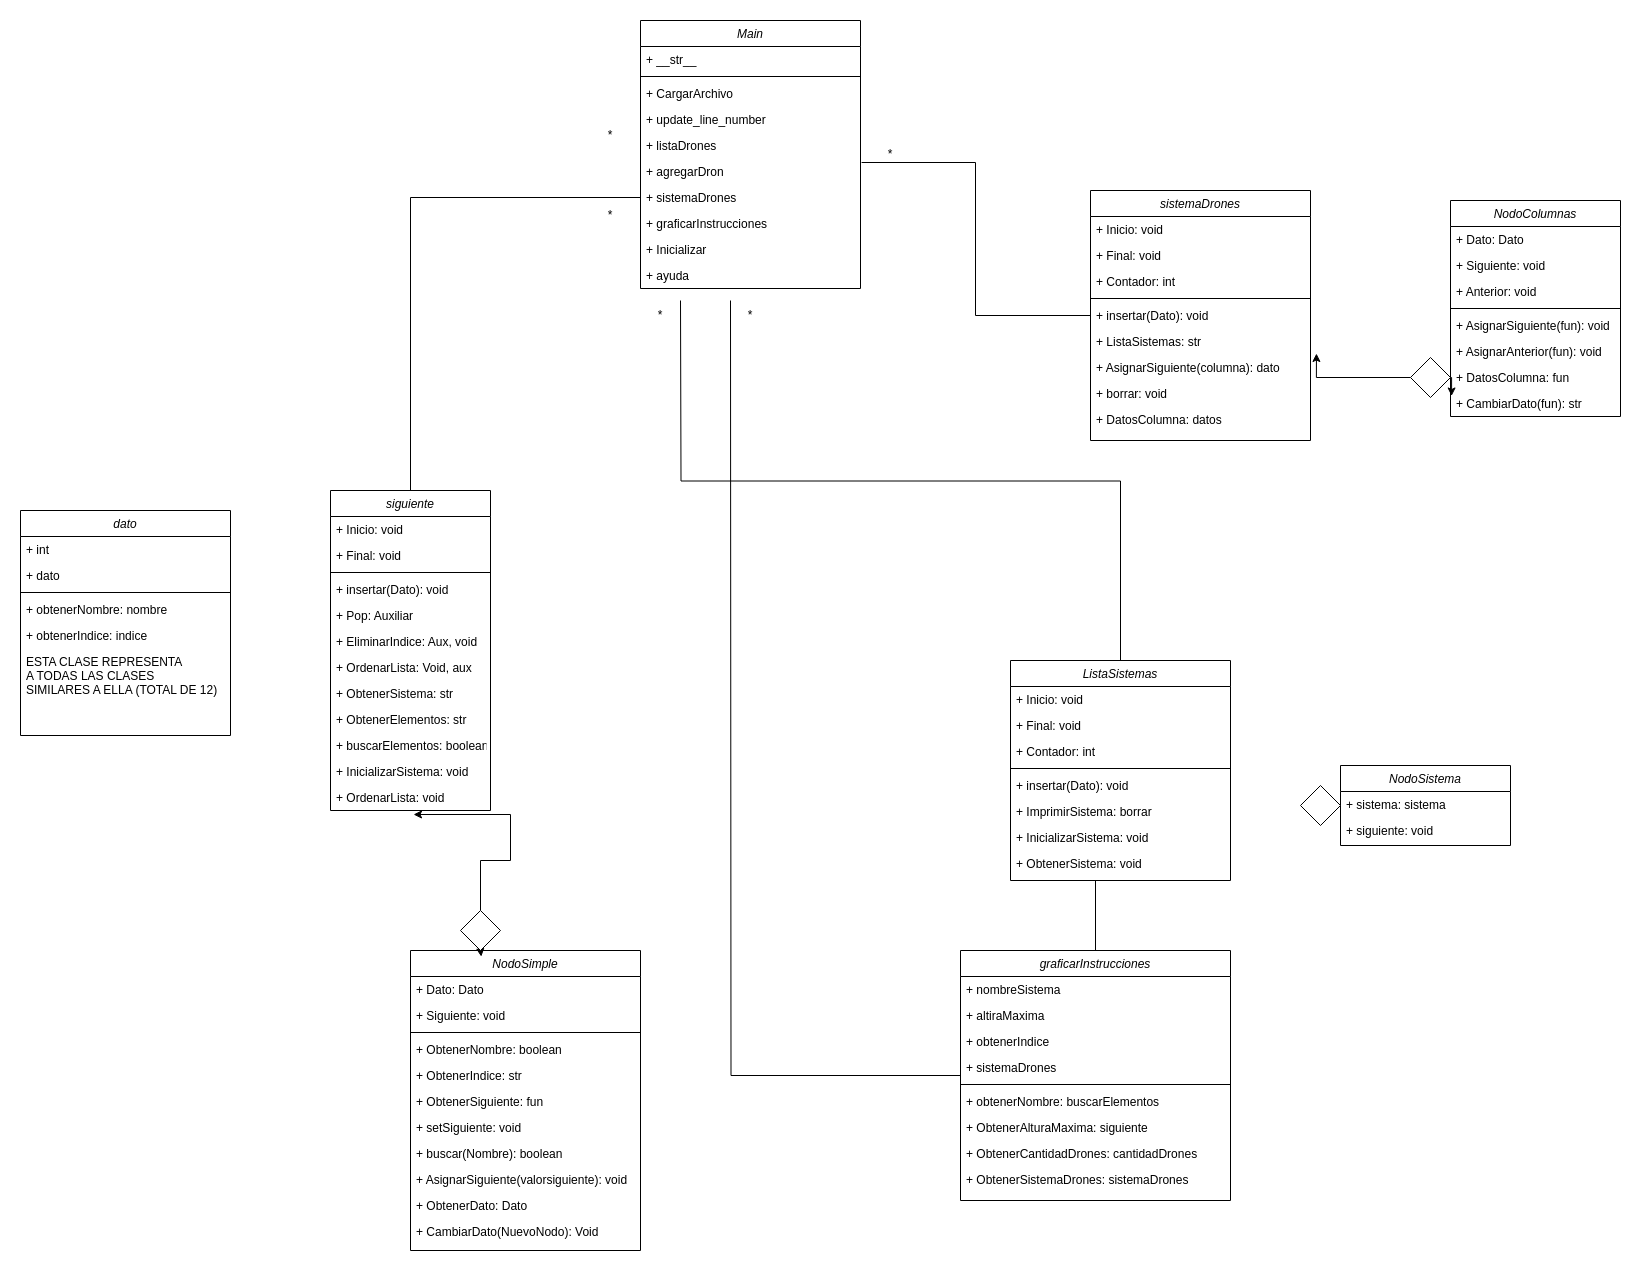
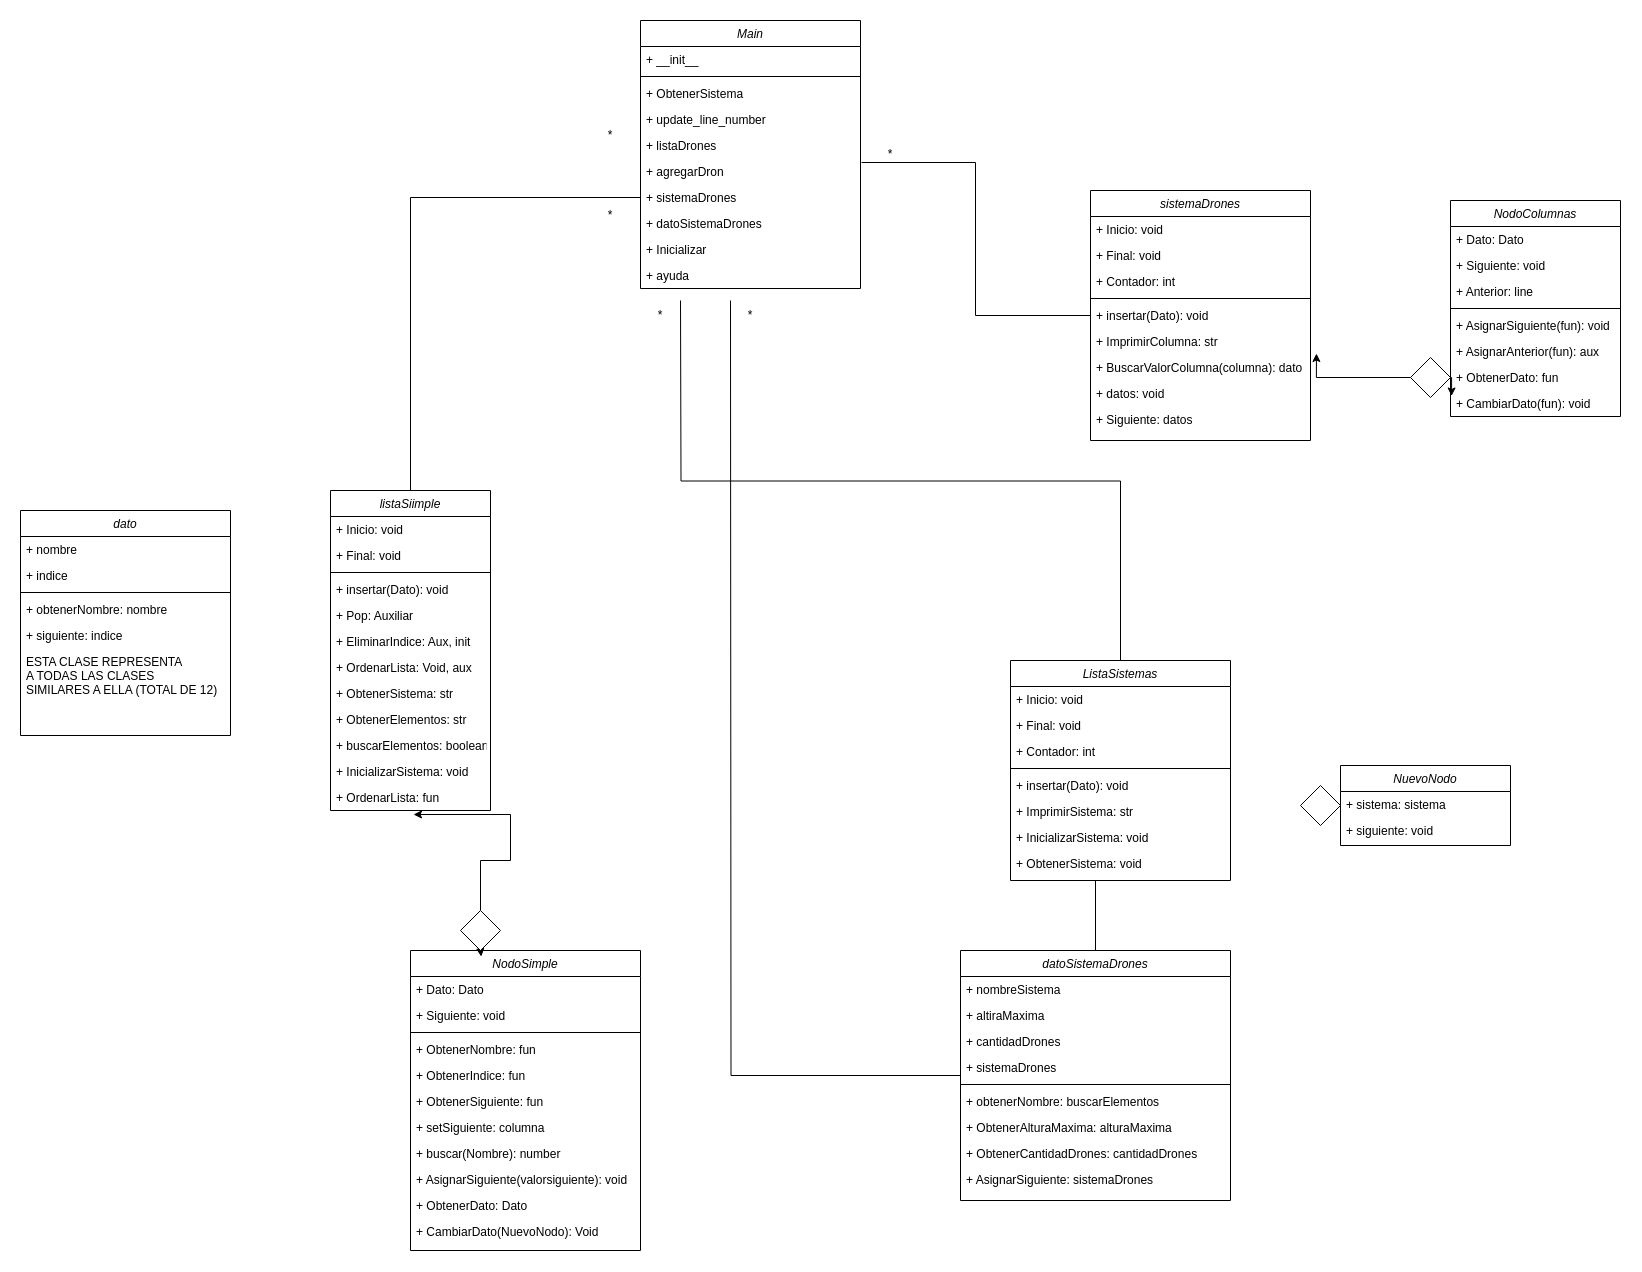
- <mxCell id="82" value="+ __str__" style="text;align=left;verticalAlign=top;spacingLeft=4;spacingRight=4;overflow=hidden;rotatable=0;points=[[0,0.5],[1,0.5]];portConstraint=eastwest;" vertex="1" parent="81"><mxGeometry y="26" width="220" height="26" as="geometry" /></mxCell>
+ <mxCell id="82" value="+ __init__" style="text;align=left;verticalAlign=top;spacingLeft=4;spacingRight=4;overflow=hidden;rotatable=0;points=[[0,0.5],[1,0.5]];portConstraint=eastwest;" vertex="1" parent="81"><mxGeometry y="26" width="220" height="26" as="geometry" /></mxCell>
- <mxCell id="84" value="+ CargarArchivo" style="text;align=left;verticalAlign=top;spacingLeft=4;spacingRight=4;overflow=hidden;rotatable=0;points=[[0,0.5],[1,0.5]];portConstraint=eastwest;" vertex="1" parent="81"><mxGeometry y="60" width="220" height="26" as="geometry" /></mxCell>
+ <mxCell id="84" value="+ ObtenerSistema" style="text;align=left;verticalAlign=top;spacingLeft=4;spacingRight=4;overflow=hidden;rotatable=0;points=[[0,0.5],[1,0.5]];portConstraint=eastwest;" vertex="1" parent="81"><mxGeometry y="60" width="220" height="26" as="geometry" /></mxCell>
- <mxCell id="89" value="+ graficarInstrucciones" style="text;align=left;verticalAlign=top;spacingLeft=4;spacingRight=4;overflow=hidden;rotatable=0;points=[[0,0.5],[1,0.5]];portConstraint=eastwest;" vertex="1" parent="81"><mxGeometry y="190" width="220" height="26" as="geometry" /></mxCell>
+ <mxCell id="89" value="+ datoSistemaDrones" style="text;align=left;verticalAlign=top;spacingLeft=4;spacingRight=4;overflow=hidden;rotatable=0;points=[[0,0.5],[1,0.5]];portConstraint=eastwest;" vertex="1" parent="81"><mxGeometry y="190" width="220" height="26" as="geometry" /></mxCell>
- <mxCell id="49" value="+ Anterior: void" style="text;align=left;verticalAlign=top;spacingLeft=4;spacingRight=4;overflow=hidden;rotatable=0;points=[[0,0.5],[1,0.5]];portConstraint=eastwest;rounded=0;shadow=0;html=0;" vertex="1" parent="46"><mxGeometry y="78" width="170" height="26" as="geometry" /></mxCell>
+ <mxCell id="49" value="+ Anterior: line" style="text;align=left;verticalAlign=top;spacingLeft=4;spacingRight=4;overflow=hidden;rotatable=0;points=[[0,0.5],[1,0.5]];portConstraint=eastwest;rounded=0;shadow=0;html=0;" vertex="1" parent="46"><mxGeometry y="78" width="170" height="26" as="geometry" /></mxCell>
- <mxCell id="42" value="+ ListaSistemas: str" style="text;align=left;verticalAlign=top;spacingLeft=4;spacingRight=4;overflow=hidden;rotatable=0;points=[[0,0.5],[1,0.5]];portConstraint=eastwest;" vertex="1" parent="36"><mxGeometry y="138" width="220" height="26" as="geometry" /></mxCell>
+ <mxCell id="42" value="+ ImprimirColumna: str" style="text;align=left;verticalAlign=top;spacingLeft=4;spacingRight=4;overflow=hidden;rotatable=0;points=[[0,0.5],[1,0.5]];portConstraint=eastwest;" vertex="1" parent="36"><mxGeometry y="138" width="220" height="26" as="geometry" /></mxCell>
- <mxCell id="52" value="+ AsignarAnterior(fun): void" style="text;align=left;verticalAlign=top;spacingLeft=4;spacingRight=4;overflow=hidden;rotatable=0;points=[[0,0.5],[1,0.5]];portConstraint=eastwest;" vertex="1" parent="46"><mxGeometry y="138" width="170" height="26" as="geometry" /></mxCell>
+ <mxCell id="52" value="+ AsignarAnterior(fun): aux" style="text;align=left;verticalAlign=top;spacingLeft=4;spacingRight=4;overflow=hidden;rotatable=0;points=[[0,0.5],[1,0.5]];portConstraint=eastwest;" vertex="1" parent="46"><mxGeometry y="138" width="170" height="26" as="geometry" /></mxCell>
- <mxCell id="43" value="+ AsignarSiguiente(columna): dato" style="text;align=left;verticalAlign=top;spacingLeft=4;spacingRight=4;overflow=hidden;rotatable=0;points=[[0,0.5],[1,0.5]];portConstraint=eastwest;" vertex="1" parent="36"><mxGeometry y="164" width="220" height="26" as="geometry" /></mxCell>
+ <mxCell id="43" value="+ BuscarValorColumna(columna): dato" style="text;align=left;verticalAlign=top;spacingLeft=4;spacingRight=4;overflow=hidden;rotatable=0;points=[[0,0.5],[1,0.5]];portConstraint=eastwest;" vertex="1" parent="36"><mxGeometry y="164" width="220" height="26" as="geometry" /></mxCell>
- <mxCell id="53" value="+ DatosColumna: fun " style="text;align=left;verticalAlign=top;spacingLeft=4;spacingRight=4;overflow=hidden;rotatable=0;points=[[0,0.5],[1,0.5]];portConstraint=eastwest;" vertex="1" parent="46"><mxGeometry y="164" width="170" height="26" as="geometry" /></mxCell>
+ <mxCell id="53" value="+ ObtenerDato: fun " style="text;align=left;verticalAlign=top;spacingLeft=4;spacingRight=4;overflow=hidden;rotatable=0;points=[[0,0.5],[1,0.5]];portConstraint=eastwest;" vertex="1" parent="46"><mxGeometry y="164" width="170" height="26" as="geometry" /></mxCell>
- <mxCell id="44" value="+ borrar: void" style="text;align=left;verticalAlign=top;spacingLeft=4;spacingRight=4;overflow=hidden;rotatable=0;points=[[0,0.5],[1,0.5]];portConstraint=eastwest;" vertex="1" parent="36"><mxGeometry y="190" width="220" height="26" as="geometry" /></mxCell>
+ <mxCell id="44" value="+ datos: void" style="text;align=left;verticalAlign=top;spacingLeft=4;spacingRight=4;overflow=hidden;rotatable=0;points=[[0,0.5],[1,0.5]];portConstraint=eastwest;" vertex="1" parent="36"><mxGeometry y="190" width="220" height="26" as="geometry" /></mxCell>
- <mxCell id="54" value="+ CambiarDato(fun): str" style="text;align=left;verticalAlign=top;spacingLeft=4;spacingRight=4;overflow=hidden;rotatable=0;points=[[0,0.5],[1,0.5]];portConstraint=eastwest;" vertex="1" parent="46"><mxGeometry y="190" width="170" height="26" as="geometry" /></mxCell>
+ <mxCell id="54" value="+ CambiarDato(fun): void" style="text;align=left;verticalAlign=top;spacingLeft=4;spacingRight=4;overflow=hidden;rotatable=0;points=[[0,0.5],[1,0.5]];portConstraint=eastwest;" vertex="1" parent="46"><mxGeometry y="190" width="170" height="26" as="geometry" /></mxCell>
- <mxCell id="45" value="+ DatosColumna: datos" style="text;align=left;verticalAlign=top;spacingLeft=4;spacingRight=4;overflow=hidden;rotatable=0;points=[[0,0.5],[1,0.5]];portConstraint=eastwest;" vertex="1" parent="36"><mxGeometry y="216" width="220" height="26" as="geometry" /></mxCell>
+ <mxCell id="45" value="+ Siguiente: datos" style="text;align=left;verticalAlign=top;spacingLeft=4;spacingRight=4;overflow=hidden;rotatable=0;points=[[0,0.5],[1,0.5]];portConstraint=eastwest;" vertex="1" parent="36"><mxGeometry y="216" width="220" height="26" as="geometry" /></mxCell>
- <mxCell id="10" value="siguiente" style="swimlane;fontStyle=2;align=center;verticalAlign=top;childLayout=stackLayout;horizontal=1;startSize=26;horizontalStack=0;resizeParent=1;resizeLast=0;collapsible=1;marginBottom=0;rounded=0;shadow=0;strokeWidth=1;" vertex="1" parent="1"><mxGeometry x="330" y="490" width="160" height="320" as="geometry"><mxRectangle x="230" y="140" width="160" height="26" as="alternateBounds" /></mxGeometry></mxCell>
+ <mxCell id="10" value="listaSiimple" style="swimlane;fontStyle=2;align=center;verticalAlign=top;childLayout=stackLayout;horizontal=1;startSize=26;horizontalStack=0;resizeParent=1;resizeLast=0;collapsible=1;marginBottom=0;rounded=0;shadow=0;strokeWidth=1;" vertex="1" parent="1"><mxGeometry x="330" y="490" width="160" height="320" as="geometry"><mxRectangle x="230" y="140" width="160" height="26" as="alternateBounds" /></mxGeometry></mxCell>
- <mxCell id="3" value="+ int" style="text;align=left;verticalAlign=top;spacingLeft=4;spacingRight=4;overflow=hidden;rotatable=0;points=[[0,0.5],[1,0.5]];portConstraint=eastwest;" parent="2" vertex="1"><mxGeometry y="26" width="210" height="26" as="geometry" /></mxCell>
+ <mxCell id="3" value="+ nombre" style="text;align=left;verticalAlign=top;spacingLeft=4;spacingRight=4;overflow=hidden;rotatable=0;points=[[0,0.5],[1,0.5]];portConstraint=eastwest;" parent="2" vertex="1"><mxGeometry y="26" width="210" height="26" as="geometry" /></mxCell>
- <mxCell id="4" value="+ dato" style="text;align=left;verticalAlign=top;spacingLeft=4;spacingRight=4;overflow=hidden;rotatable=0;points=[[0,0.5],[1,0.5]];portConstraint=eastwest;rounded=0;shadow=0;html=0;" parent="2" vertex="1"><mxGeometry y="52" width="210" height="26" as="geometry" /></mxCell>
+ <mxCell id="4" value="+ indice" style="text;align=left;verticalAlign=top;spacingLeft=4;spacingRight=4;overflow=hidden;rotatable=0;points=[[0,0.5],[1,0.5]];portConstraint=eastwest;rounded=0;shadow=0;html=0;" parent="2" vertex="1"><mxGeometry y="52" width="210" height="26" as="geometry" /></mxCell>
- <mxCell id="7" value="+ obtenerIndice: indice" style="text;align=left;verticalAlign=top;spacingLeft=4;spacingRight=4;overflow=hidden;rotatable=0;points=[[0,0.5],[1,0.5]];portConstraint=eastwest;" vertex="1" parent="2"><mxGeometry y="112" width="210" height="26" as="geometry" /></mxCell>
+ <mxCell id="7" value="+ siguiente: indice" style="text;align=left;verticalAlign=top;spacingLeft=4;spacingRight=4;overflow=hidden;rotatable=0;points=[[0,0.5],[1,0.5]];portConstraint=eastwest;" vertex="1" parent="2"><mxGeometry y="112" width="210" height="26" as="geometry" /></mxCell>
- <mxCell id="16" value="+ EliminarIndice: Aux, void" style="text;align=left;verticalAlign=top;spacingLeft=4;spacingRight=4;overflow=hidden;rotatable=0;points=[[0,0.5],[1,0.5]];portConstraint=eastwest;" vertex="1" parent="10"><mxGeometry y="138" width="160" height="26" as="geometry" /></mxCell>
+ <mxCell id="16" value="+ EliminarIndice: Aux, init" style="text;align=left;verticalAlign=top;spacingLeft=4;spacingRight=4;overflow=hidden;rotatable=0;points=[[0,0.5],[1,0.5]];portConstraint=eastwest;" vertex="1" parent="10"><mxGeometry y="138" width="160" height="26" as="geometry" /></mxCell>
- <mxCell id="78" value="NodoSistema" style="swimlane;fontStyle=2;align=center;verticalAlign=top;childLayout=stackLayout;horizontal=1;startSize=26;horizontalStack=0;resizeParent=1;resizeLast=0;collapsible=1;marginBottom=0;rounded=0;shadow=0;strokeWidth=1;" vertex="1" parent="1"><mxGeometry x="1340" y="765" width="170" height="80" as="geometry"><mxRectangle x="230" y="140" width="160" height="26" as="alternateBounds" /></mxGeometry></mxCell>
+ <mxCell id="78" value="NuevoNodo" style="swimlane;fontStyle=2;align=center;verticalAlign=top;childLayout=stackLayout;horizontal=1;startSize=26;horizontalStack=0;resizeParent=1;resizeLast=0;collapsible=1;marginBottom=0;rounded=0;shadow=0;strokeWidth=1;" vertex="1" parent="1"><mxGeometry x="1340" y="765" width="170" height="80" as="geometry"><mxRectangle x="230" y="140" width="160" height="26" as="alternateBounds" /></mxGeometry></mxCell>
- <mxCell id="22" value="+ OrdenarLista: void" style="text;align=left;verticalAlign=top;spacingLeft=4;spacingRight=4;overflow=hidden;rotatable=0;points=[[0,0.5],[1,0.5]];portConstraint=eastwest;" vertex="1" parent="10"><mxGeometry y="294" width="160" height="26" as="geometry" /></mxCell>
+ <mxCell id="22" value="+ OrdenarLista: fun" style="text;align=left;verticalAlign=top;spacingLeft=4;spacingRight=4;overflow=hidden;rotatable=0;points=[[0,0.5],[1,0.5]];portConstraint=eastwest;" vertex="1" parent="10"><mxGeometry y="294" width="160" height="26" as="geometry" /></mxCell>
- <mxCell id="75" value="+ ImprimirSistema: borrar" style="text;align=left;verticalAlign=top;spacingLeft=4;spacingRight=4;overflow=hidden;rotatable=0;points=[[0,0.5],[1,0.5]];portConstraint=eastwest;" vertex="1" parent="69"><mxGeometry y="138" width="220" height="26" as="geometry" /></mxCell>
+ <mxCell id="75" value="+ ImprimirSistema: str" style="text;align=left;verticalAlign=top;spacingLeft=4;spacingRight=4;overflow=hidden;rotatable=0;points=[[0,0.5],[1,0.5]];portConstraint=eastwest;" vertex="1" parent="69"><mxGeometry y="138" width="220" height="26" as="geometry" /></mxCell>
- <mxCell id="58" value="graficarInstrucciones" style="swimlane;fontStyle=2;align=center;verticalAlign=top;childLayout=stackLayout;horizontal=1;startSize=26;horizontalStack=0;resizeParent=1;resizeLast=0;collapsible=1;marginBottom=0;rounded=0;shadow=0;strokeWidth=1;" vertex="1" parent="1"><mxGeometry x="960" y="950" width="270" height="250" as="geometry"><mxRectangle x="230" y="140" width="160" height="26" as="alternateBounds" /></mxGeometry></mxCell>
+ <mxCell id="58" value="datoSistemaDrones" style="swimlane;fontStyle=2;align=center;verticalAlign=top;childLayout=stackLayout;horizontal=1;startSize=26;horizontalStack=0;resizeParent=1;resizeLast=0;collapsible=1;marginBottom=0;rounded=0;shadow=0;strokeWidth=1;" vertex="1" parent="1"><mxGeometry x="960" y="950" width="270" height="250" as="geometry"><mxRectangle x="230" y="140" width="160" height="26" as="alternateBounds" /></mxGeometry></mxCell>
- <mxCell id="61" value="+ obtenerIndice" style="text;align=left;verticalAlign=top;spacingLeft=4;spacingRight=4;overflow=hidden;rotatable=0;points=[[0,0.5],[1,0.5]];portConstraint=eastwest;rounded=0;shadow=0;html=0;" vertex="1" parent="58"><mxGeometry y="78" width="270" height="26" as="geometry" /></mxCell>
+ <mxCell id="61" value="+ cantidadDrones" style="text;align=left;verticalAlign=top;spacingLeft=4;spacingRight=4;overflow=hidden;rotatable=0;points=[[0,0.5],[1,0.5]];portConstraint=eastwest;rounded=0;shadow=0;html=0;" vertex="1" parent="58"><mxGeometry y="78" width="270" height="26" as="geometry" /></mxCell>
- <mxCell id="27" value="+ ObtenerNombre: boolean" style="text;align=left;verticalAlign=top;spacingLeft=4;spacingRight=4;overflow=hidden;rotatable=0;points=[[0,0.5],[1,0.5]];portConstraint=eastwest;" vertex="1" parent="23"><mxGeometry y="86" width="230" height="26" as="geometry" /></mxCell>
+ <mxCell id="27" value="+ ObtenerNombre: fun" style="text;align=left;verticalAlign=top;spacingLeft=4;spacingRight=4;overflow=hidden;rotatable=0;points=[[0,0.5],[1,0.5]];portConstraint=eastwest;" vertex="1" parent="23"><mxGeometry y="86" width="230" height="26" as="geometry" /></mxCell>
- <mxCell id="28" value="+ ObtenerIndice: str" style="text;align=left;verticalAlign=top;spacingLeft=4;spacingRight=4;overflow=hidden;rotatable=0;points=[[0,0.5],[1,0.5]];portConstraint=eastwest;" vertex="1" parent="23"><mxGeometry y="112" width="230" height="26" as="geometry" /></mxCell>
+ <mxCell id="28" value="+ ObtenerIndice: fun" style="text;align=left;verticalAlign=top;spacingLeft=4;spacingRight=4;overflow=hidden;rotatable=0;points=[[0,0.5],[1,0.5]];portConstraint=eastwest;" vertex="1" parent="23"><mxGeometry y="112" width="230" height="26" as="geometry" /></mxCell>
- <mxCell id="30" value="+ setSiguiente: void" style="text;align=left;verticalAlign=top;spacingLeft=4;spacingRight=4;overflow=hidden;rotatable=0;points=[[0,0.5],[1,0.5]];portConstraint=eastwest;" vertex="1" parent="23"><mxGeometry y="164" width="230" height="26" as="geometry" /></mxCell>
+ <mxCell id="30" value="+ setSiguiente: columna" style="text;align=left;verticalAlign=top;spacingLeft=4;spacingRight=4;overflow=hidden;rotatable=0;points=[[0,0.5],[1,0.5]];portConstraint=eastwest;" vertex="1" parent="23"><mxGeometry y="164" width="230" height="26" as="geometry" /></mxCell>
- <mxCell id="65" value="+ ObtenerAlturaMaxima: siguiente" style="text;align=left;verticalAlign=top;spacingLeft=4;spacingRight=4;overflow=hidden;rotatable=0;points=[[0,0.5],[1,0.5]];portConstraint=eastwest;" vertex="1" parent="58"><mxGeometry y="164" width="270" height="26" as="geometry" /></mxCell>
+ <mxCell id="65" value="+ ObtenerAlturaMaxima: alturaMaxima" style="text;align=left;verticalAlign=top;spacingLeft=4;spacingRight=4;overflow=hidden;rotatable=0;points=[[0,0.5],[1,0.5]];portConstraint=eastwest;" vertex="1" parent="58"><mxGeometry y="164" width="270" height="26" as="geometry" /></mxCell>
- <mxCell id="31" value="+ buscar(Nombre): boolean" style="text;align=left;verticalAlign=top;spacingLeft=4;spacingRight=4;overflow=hidden;rotatable=0;points=[[0,0.5],[1,0.5]];portConstraint=eastwest;" vertex="1" parent="23"><mxGeometry y="190" width="230" height="26" as="geometry" /></mxCell>
+ <mxCell id="31" value="+ buscar(Nombre): number" style="text;align=left;verticalAlign=top;spacingLeft=4;spacingRight=4;overflow=hidden;rotatable=0;points=[[0,0.5],[1,0.5]];portConstraint=eastwest;" vertex="1" parent="23"><mxGeometry y="190" width="230" height="26" as="geometry" /></mxCell>
- <mxCell id="67" value="+ ObtenerSistemaDrones: sistemaDrones" style="text;align=left;verticalAlign=top;spacingLeft=4;spacingRight=4;overflow=hidden;rotatable=0;points=[[0,0.5],[1,0.5]];portConstraint=eastwest;" vertex="1" parent="58"><mxGeometry y="216" width="270" height="26" as="geometry" /></mxCell>
+ <mxCell id="67" value="+ AsignarSiguiente: sistemaDrones" style="text;align=left;verticalAlign=top;spacingLeft=4;spacingRight=4;overflow=hidden;rotatable=0;points=[[0,0.5],[1,0.5]];portConstraint=eastwest;" vertex="1" parent="58"><mxGeometry y="216" width="270" height="26" as="geometry" /></mxCell>
